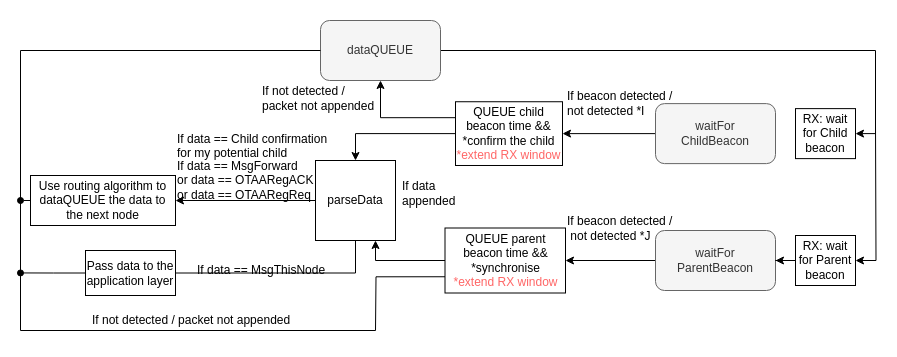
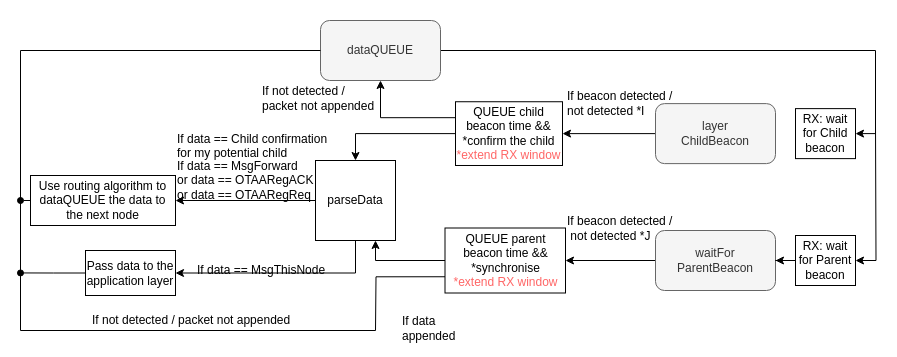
- <mxCell id="6" value="waitFor&lt;br&gt;ChildBeacon" style="rounded=1;whiteSpace=wrap;html=1;fillColor=#f5f5f5;fontColor=#333333;strokeColor=#666666;" vertex="1" parent="1"><mxGeometry x="655" y="103.12" width="120" height="60" as="geometry" /></mxCell>
+ <mxCell id="6" value="layer&lt;br&gt;ChildBeacon" style="rounded=1;whiteSpace=wrap;html=1;fillColor=#f5f5f5;fontColor=#333333;strokeColor=#666666;" vertex="1" parent="1"><mxGeometry x="655" y="103.12" width="120" height="60" as="geometry" /></mxCell>
- <mxCell id="19" value="&lt;div&gt;If data&lt;br&gt;&lt;/div&gt;&lt;div&gt;appended&lt;/div&gt;" style="text;html=1;align=left;verticalAlign=middle;resizable=0;points=[];autosize=1;" vertex="1" parent="1"><mxGeometry x="400" y="170" width="75" height="45" as="geometry" /></mxCell>
+ <mxCell id="19" value="&lt;div&gt;If data&lt;br&gt;&lt;/div&gt;&lt;div&gt;appended&lt;/div&gt;" style="text;html=1;align=left;verticalAlign=middle;resizable=0;points=[];autosize=1;" vertex="1" parent="1"><mxGeometry x="400" y="305" width="75" height="45" as="geometry" /></mxCell>
- <mxCell id="18" style="edgeStyle=orthogonalEdgeStyle;rounded=0;orthogonalLoop=1;jettySize=auto;html=1;exitX=0.5;exitY=1;exitDx=0;exitDy=0;entryX=1;entryY=0.5;entryDx=0;entryDy=0;endArrow=none;" edge="1" parent="1" source="28" target="26"><mxGeometry relative="1" as="geometry"><mxPoint x="255" y="230" as="sourcePoint" /></mxGeometry></mxCell>
+ <mxCell id="18" style="edgeStyle=orthogonalEdgeStyle;rounded=0;orthogonalLoop=1;jettySize=auto;html=1;exitX=0.5;exitY=1;exitDx=0;exitDy=0;entryX=1;entryY=0.5;entryDx=0;entryDy=0;" edge="1" parent="1" source="28" target="26"><mxGeometry relative="1" as="geometry"><mxPoint x="255" y="230" as="sourcePoint" /></mxGeometry></mxCell>
